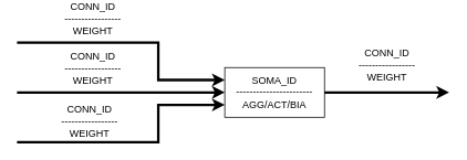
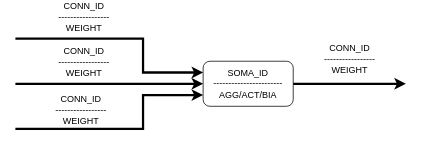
- <mxCell id="2" value="SOMA_ID&lt;br&gt;-----------------------&lt;br&gt;AGG/ACT/BIA" style="rounded=0;whiteSpace=wrap;html=1;" parent="1" vertex="1"><mxGeometry x="270" y="50" width="120" height="60" as="geometry" /></mxCell>
+ <mxCell id="2" value="SOMA_ID&lt;br&gt;-----------------------&lt;br&gt;AGG/ACT/BIA" style="whiteSpace=wrap;html=1;rounded=1;" parent="1" vertex="1"><mxGeometry x="270" y="50" width="120" height="60" as="geometry" /></mxCell>
